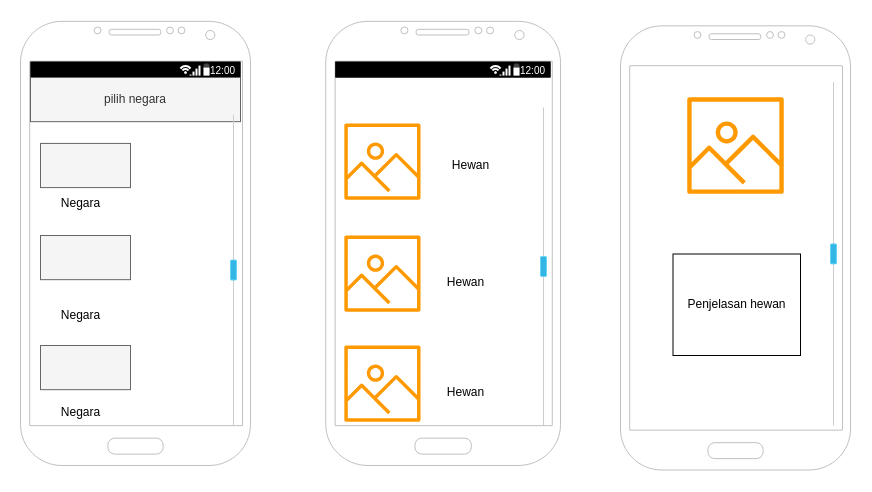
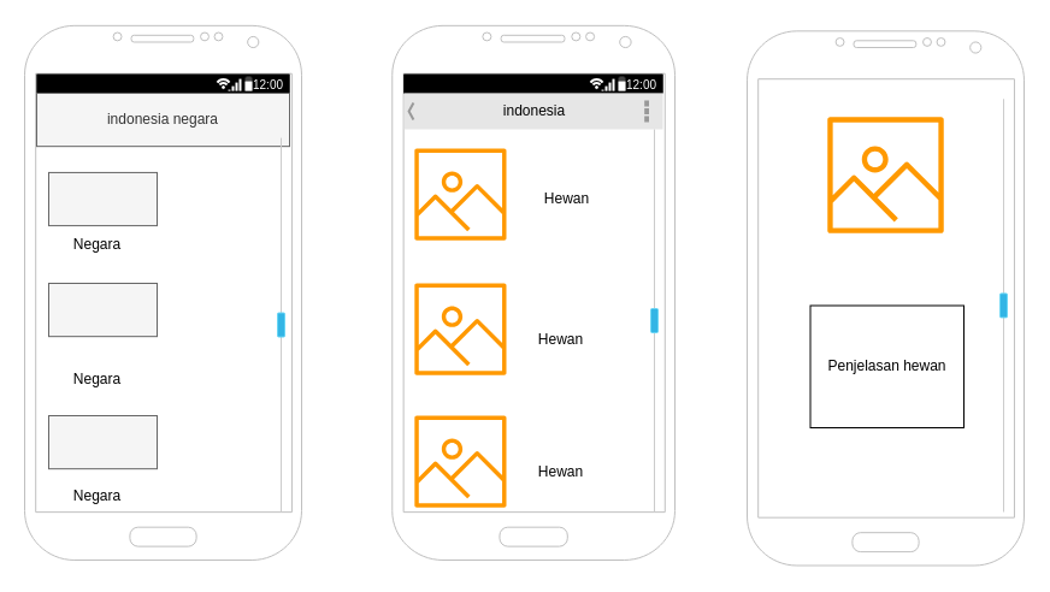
+ <mxCell id="7" value="indonesia" style="strokeWidth=1;html=1;shadow=0;dashed=0;shape=mxgraph.android.action_bar_landscape;fillColor=#E6E6E6;strokeColor=#c0c0c0;strokeWidth=2;hachureGap=4;pointerEvents=0;" parent="1" vertex="1"><mxGeometry x="335.25" y="77" width="214.75" height="30" as="geometry" /></mxCell>
- <mxCell id="4" value="pilih negara" style="whiteSpace=wrap;html=1;hachureGap=4;pointerEvents=0;fillColor=#f5f5f5;strokeColor=#666666;fontColor=#333333;" parent="1" vertex="1"><mxGeometry x="30" y="77" width="210" height="44.17" as="geometry" /></mxCell>
+ <mxCell id="4" value="indonesia negara" style="whiteSpace=wrap;html=1;hachureGap=4;pointerEvents=0;fillColor=#f5f5f5;strokeColor=#666666;fontColor=#333333;" parent="1" vertex="1"><mxGeometry x="30" y="77" width="210" height="44.17" as="geometry" /></mxCell>
